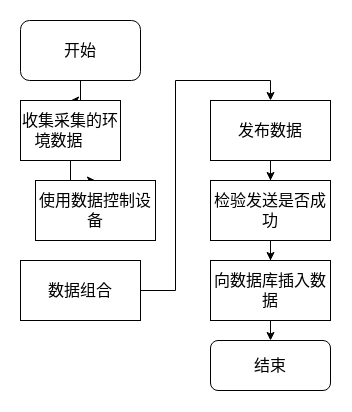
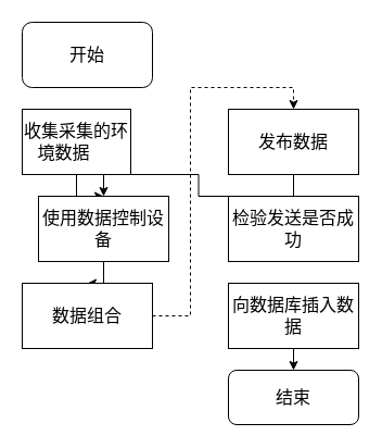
- <mxCell id="2" style="edgeStyle=orthogonalEdgeStyle;rounded=0;orthogonalLoop=1;jettySize=auto;html=1;exitX=0.5;exitY=1;exitDx=0;exitDy=0;fontSize=16;" edge="1" parent="1" source="3" target="5"><mxGeometry relative="1" as="geometry"><mxPoint x="80" y="130" as="targetPoint" /></mxGeometry></mxCell>
- <mxCell id="8" style="edgeStyle=orthogonalEdgeStyle;rounded=0;orthogonalLoop=1;jettySize=auto;html=1;exitX=1;exitY=0.5;exitDx=0;exitDy=0;entryX=0.5;entryY=0;entryDx=0;entryDy=0;fontSize=16;" edge="1" parent="1" source="9" target="11"><mxGeometry relative="1" as="geometry"><mxPoint x="200" y="80" as="targetPoint" /></mxGeometry></mxCell>
+ <mxCell id="8" style="edgeStyle=orthogonalEdgeStyle;rounded=0;orthogonalLoop=1;jettySize=auto;html=1;exitX=1;exitY=0.5;exitDx=0;exitDy=0;entryX=0.5;entryY=0;entryDx=0;entryDy=0;fontSize=16;dashed=1;" edge="1" parent="1" source="9" target="11"><mxGeometry relative="1" as="geometry"><mxPoint x="200" y="80" as="targetPoint" /></mxGeometry></mxCell>
- <mxCell id="10" style="edgeStyle=orthogonalEdgeStyle;rounded=0;orthogonalLoop=1;jettySize=auto;html=1;exitX=0.5;exitY=1;exitDx=0;exitDy=0;fontSize=16;" edge="1" parent="1" source="11" target="13"><mxGeometry relative="1" as="geometry"><mxPoint x="270" y="180" as="targetPoint" /></mxGeometry></mxCell>
+ <mxCell id="10" style="edgeStyle=orthogonalEdgeStyle;rounded=0;orthogonalLoop=1;jettySize=auto;html=1;exitX=0.5;exitY=1;exitDx=0;exitDy=0;fontSize=16;" edge="1" parent="1" source="11" target="7"><mxGeometry relative="1" as="geometry"><mxPoint x="270" y="180" as="targetPoint" /></mxGeometry></mxCell>
+ <mxCell id="6" style="edgeStyle=orthogonalEdgeStyle;rounded=0;orthogonalLoop=1;jettySize=auto;html=1;exitX=0.5;exitY=1;exitDx=0;exitDy=0;fontSize=16;" edge="1" parent="1" source="7" target="9"><mxGeometry relative="1" as="geometry"><mxPoint x="80" y="290" as="targetPoint" /></mxGeometry></mxCell>
- <mxCell id="12" style="edgeStyle=orthogonalEdgeStyle;rounded=0;orthogonalLoop=1;jettySize=auto;html=1;exitX=0.5;exitY=1;exitDx=0;exitDy=0;fontSize=16;" edge="1" parent="1" source="13" target="15"><mxGeometry relative="1" as="geometry"><mxPoint x="270" y="280" as="targetPoint" /></mxGeometry></mxCell>
